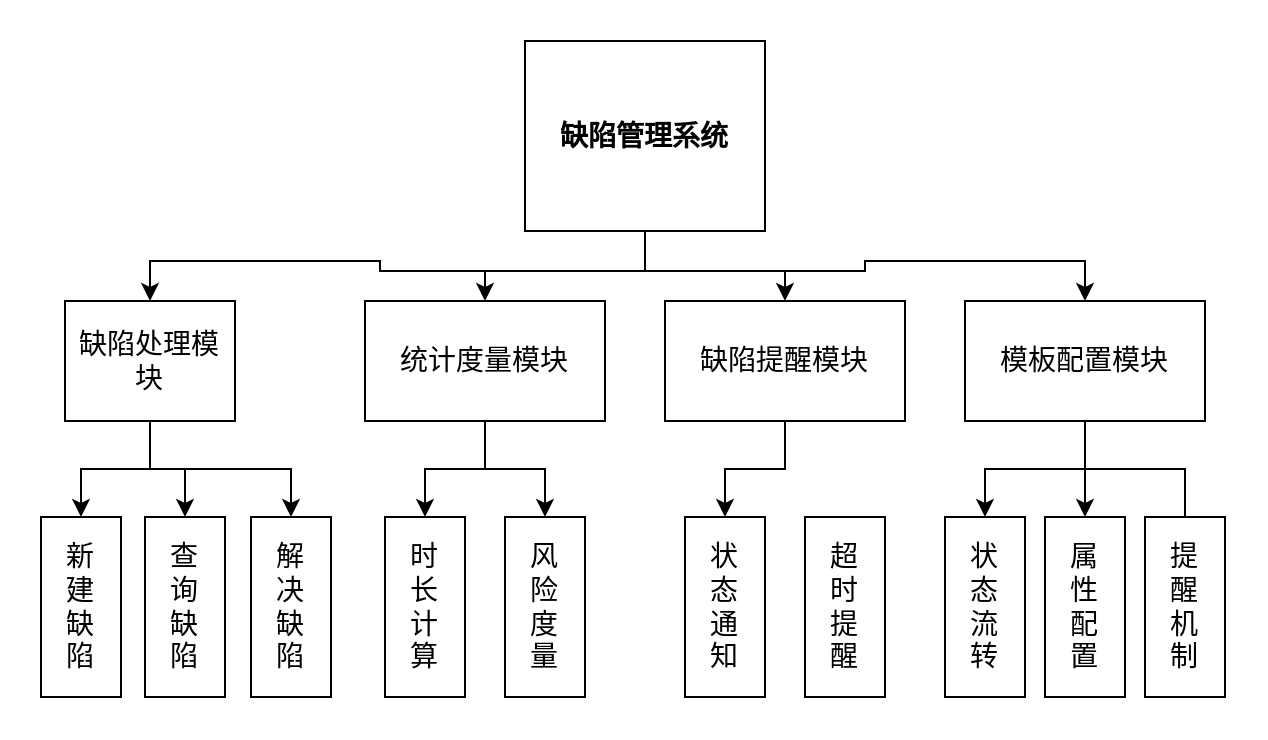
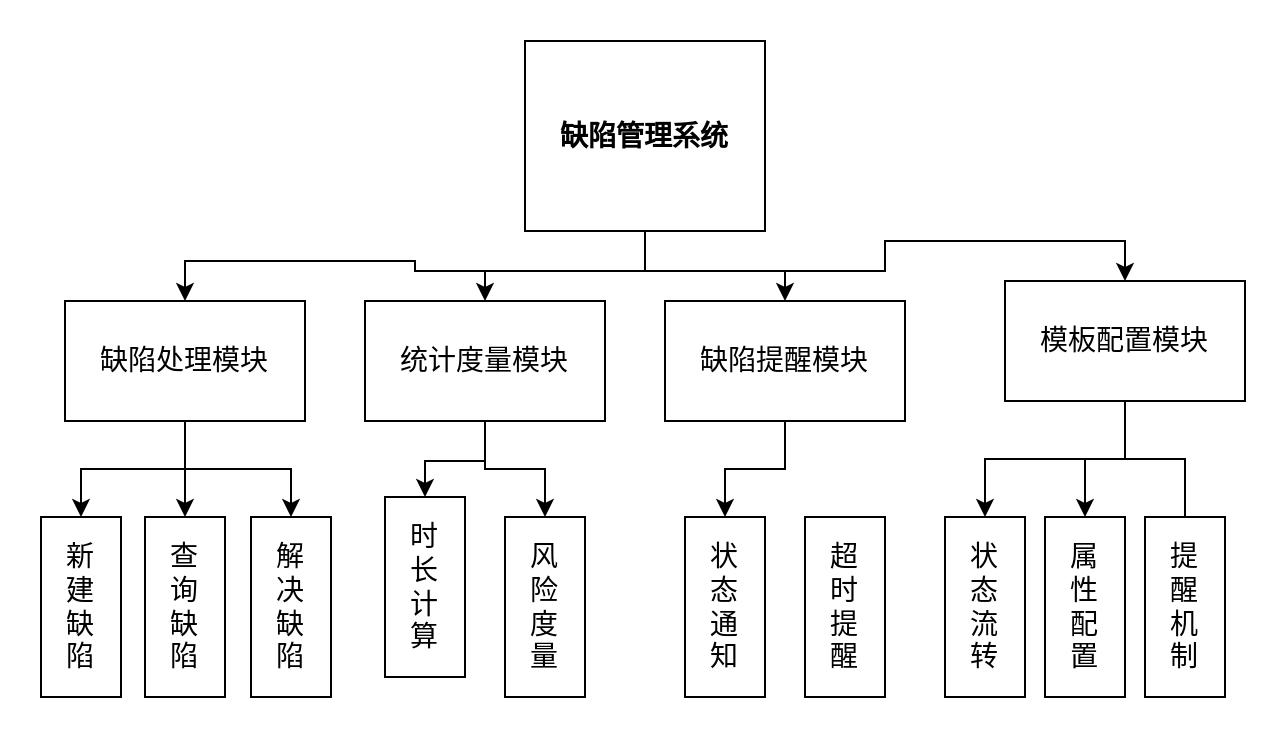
- <mxCell id="8" value="&lt;font style=&quot;font-size: 14px;&quot;&gt;缺陷处理模块&lt;/font&gt;" style="rounded=0;whiteSpace=wrap;html=1;" vertex="1" parent="1"><mxGeometry x="32" y="150" width="85" height="60" as="geometry" /></mxCell>
+ <mxCell id="8" value="&lt;font style=&quot;font-size: 14px;&quot;&gt;缺陷处理模块&lt;/font&gt;" style="rounded=0;whiteSpace=wrap;html=1;" vertex="1" parent="1"><mxGeometry x="32" y="150" width="120" height="60" as="geometry" /></mxCell>
- <mxCell id="14" value="&lt;font style=&quot;font-size: 14px;&quot;&gt;模板配置模块&lt;/font&gt;" style="rounded=0;whiteSpace=wrap;html=1;" vertex="1" parent="1"><mxGeometry x="482" y="150" width="120" height="60" as="geometry" /></mxCell>
+ <mxCell id="14" value="&lt;font style=&quot;font-size: 14px;&quot;&gt;模板配置模块&lt;/font&gt;" style="rounded=0;whiteSpace=wrap;html=1;" vertex="1" parent="1"><mxGeometry x="502" y="140" width="120" height="60" as="geometry" /></mxCell>
- <mxCell id="22" value="时长计算" style="rounded=0;whiteSpace=wrap;html=1;fontSize=14;horizontal=1;spacingLeft=10;spacingRight=10;" vertex="1" parent="1"><mxGeometry x="192" y="258" width="40" height="90" as="geometry" /></mxCell>
+ <mxCell id="22" value="时长计算" style="rounded=0;whiteSpace=wrap;html=1;fontSize=14;horizontal=1;spacingLeft=10;spacingRight=10;" vertex="1" parent="1"><mxGeometry x="192" y="248" width="40" height="90" as="geometry" /></mxCell>
